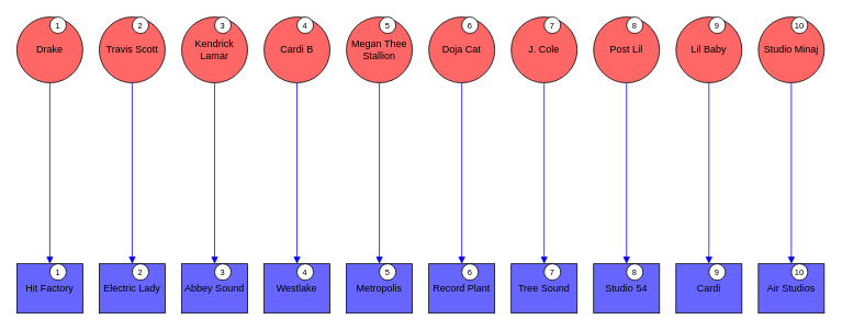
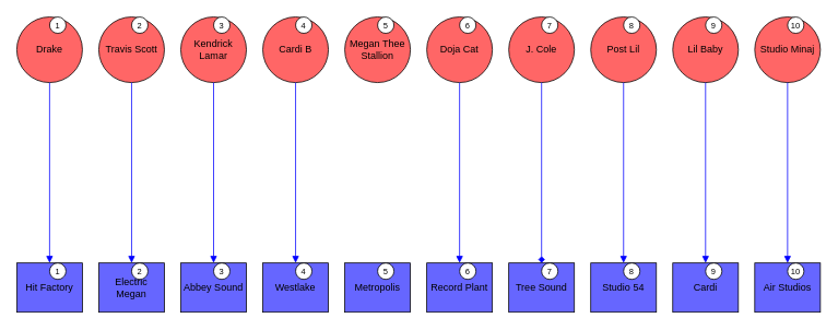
- <mxCell id="46" value="" style="edgeStyle=orthogonalEdgeStyle;rounded=0;html=1;jettySize=auto;orthogonalLoop=1;endArrow=block;endFill=1;strokeColor=#0000FF;" edge="1" parent="1" source="10" target="30"><mxGeometry relative="1" as="geometry" /></mxCell>
- <mxCell id="48" value="" style="edgeStyle=orthogonalEdgeStyle;rounded=0;html=1;jettySize=auto;orthogonalLoop=1;endArrow=block;endFill=1;strokeColor=#0000FF;" edge="1" parent="1" source="14" target="34"><mxGeometry relative="1" as="geometry" /></mxCell>
+ <mxCell id="48" value="" style="edgeStyle=orthogonalEdgeStyle;rounded=0;html=1;jettySize=auto;orthogonalLoop=1;endArrow=diamond;endFill=1;strokeColor=#0000FF;" edge="1" parent="1" source="14" target="34"><mxGeometry relative="1" as="geometry" /></mxCell>
- <mxCell id="24" value="Electric Lady" style="rounded=0;whiteSpace=wrap;html=1;shape=rectangle;fillColor=#6666FF;strokeColor=#000000;fontSize=12;" vertex="1" parent="1"><mxGeometry x="120" y="320" width="80" height="60" as="geometry" /></mxCell>
+ <mxCell id="24" value="Electric Megan" style="rounded=0;whiteSpace=wrap;html=1;shape=rectangle;fillColor=#6666FF;strokeColor=#000000;fontSize=12;" vertex="1" parent="1"><mxGeometry x="120" y="320" width="80" height="60" as="geometry" /></mxCell>
